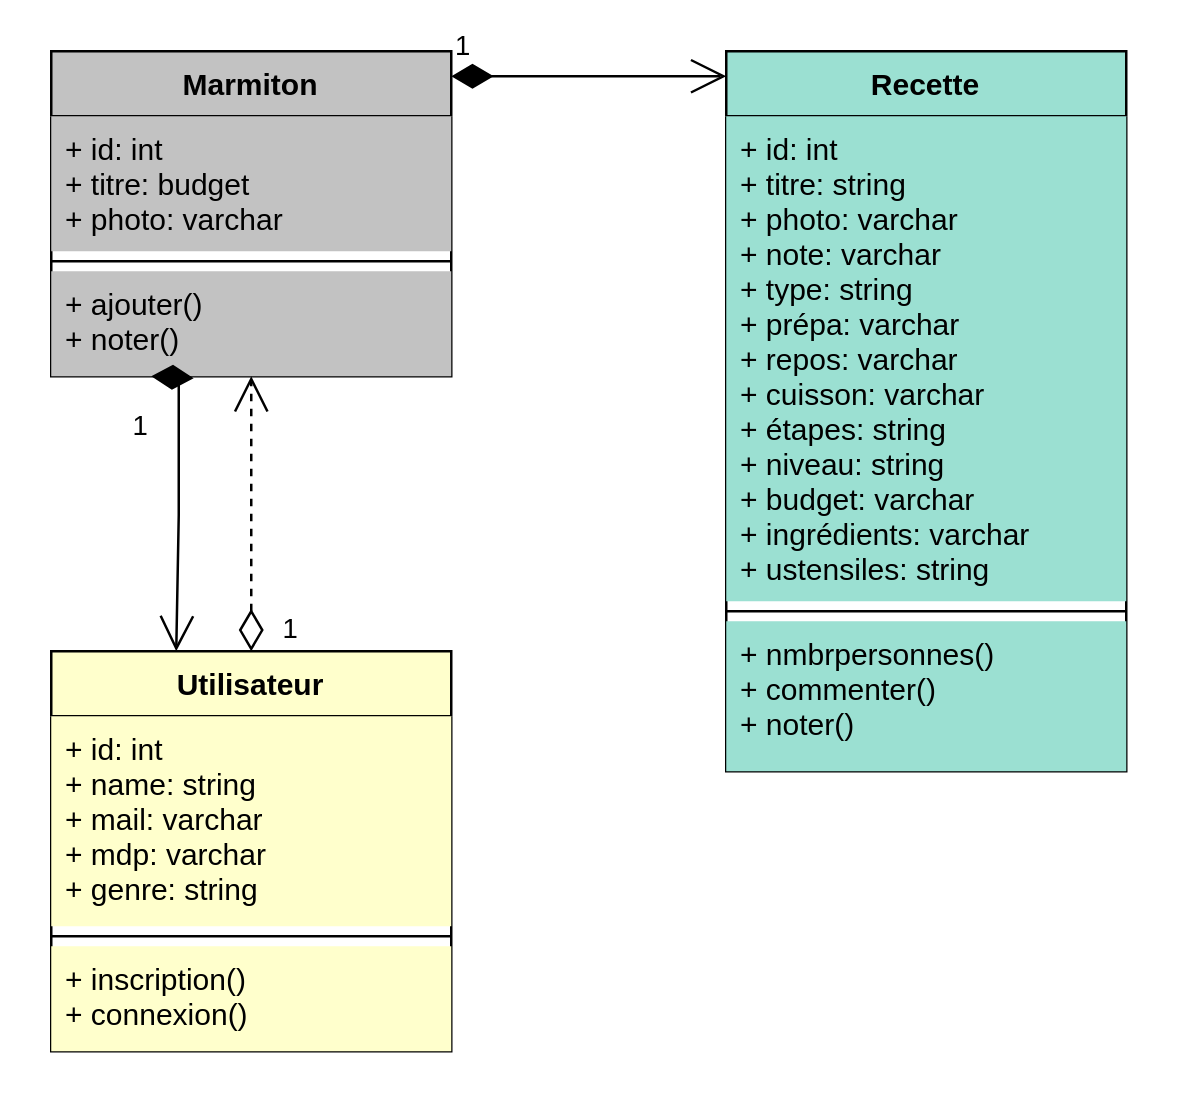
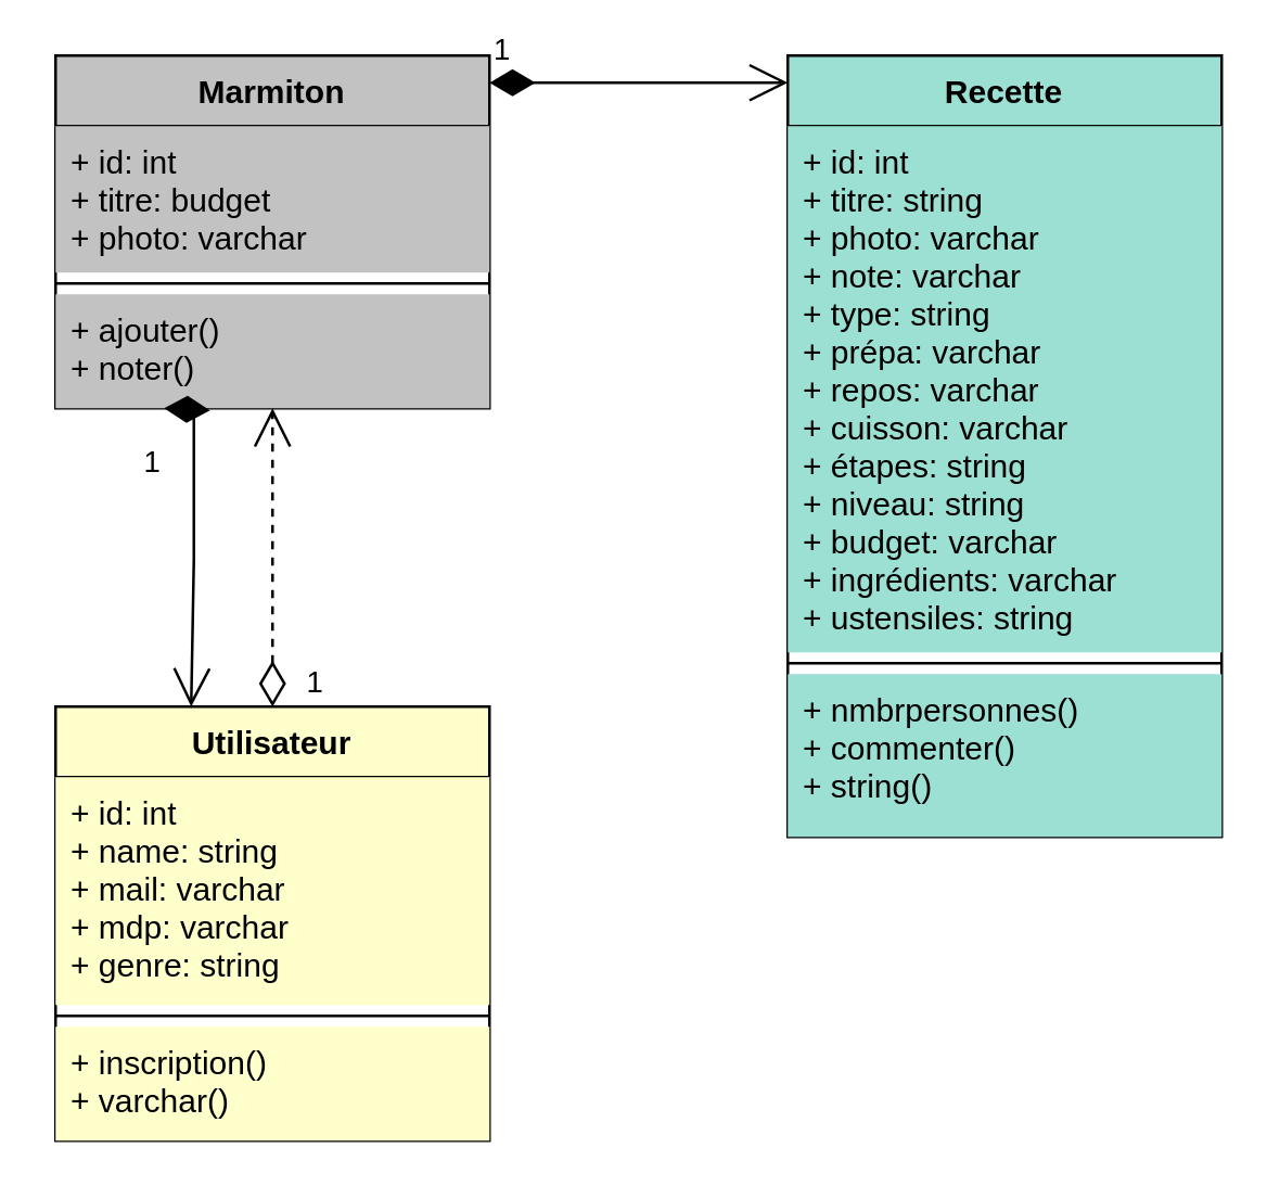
- <mxCell id="14" value="+ nmbrpersonnes()&#10;+ commenter()&#10;+ noter()&#10; " style="text;strokeColor=none;fillColor=#9BE0D2;align=left;verticalAlign=top;spacingLeft=4;spacingRight=4;overflow=hidden;rotatable=0;points=[[0,0.5],[1,0.5]];portConstraint=eastwest;" vertex="1" parent="11"><mxGeometry y="228" width="160" height="60" as="geometry" /></mxCell>
+ <mxCell id="14" value="+ nmbrpersonnes()&#10;+ commenter()&#10;+ string()&#10; " style="text;strokeColor=none;fillColor=#9BE0D2;align=left;verticalAlign=top;spacingLeft=4;spacingRight=4;overflow=hidden;rotatable=0;points=[[0,0.5],[1,0.5]];portConstraint=eastwest;" vertex="1" parent="11"><mxGeometry y="228" width="160" height="60" as="geometry" /></mxCell>
- <mxCell id="10" value="+ inscription()&#10;+ connexion()" style="text;strokeColor=none;fillColor=#FFFFCC;align=left;verticalAlign=top;spacingLeft=4;spacingRight=4;overflow=hidden;rotatable=0;points=[[0,0.5],[1,0.5]];portConstraint=eastwest;" vertex="1" parent="7"><mxGeometry y="118" width="160" height="42" as="geometry" /></mxCell>
+ <mxCell id="10" value="+ inscription()&#10;+ varchar()" style="text;strokeColor=none;fillColor=#FFFFCC;align=left;verticalAlign=top;spacingLeft=4;spacingRight=4;overflow=hidden;rotatable=0;points=[[0,0.5],[1,0.5]];portConstraint=eastwest;" vertex="1" parent="7"><mxGeometry y="118" width="160" height="42" as="geometry" /></mxCell>
